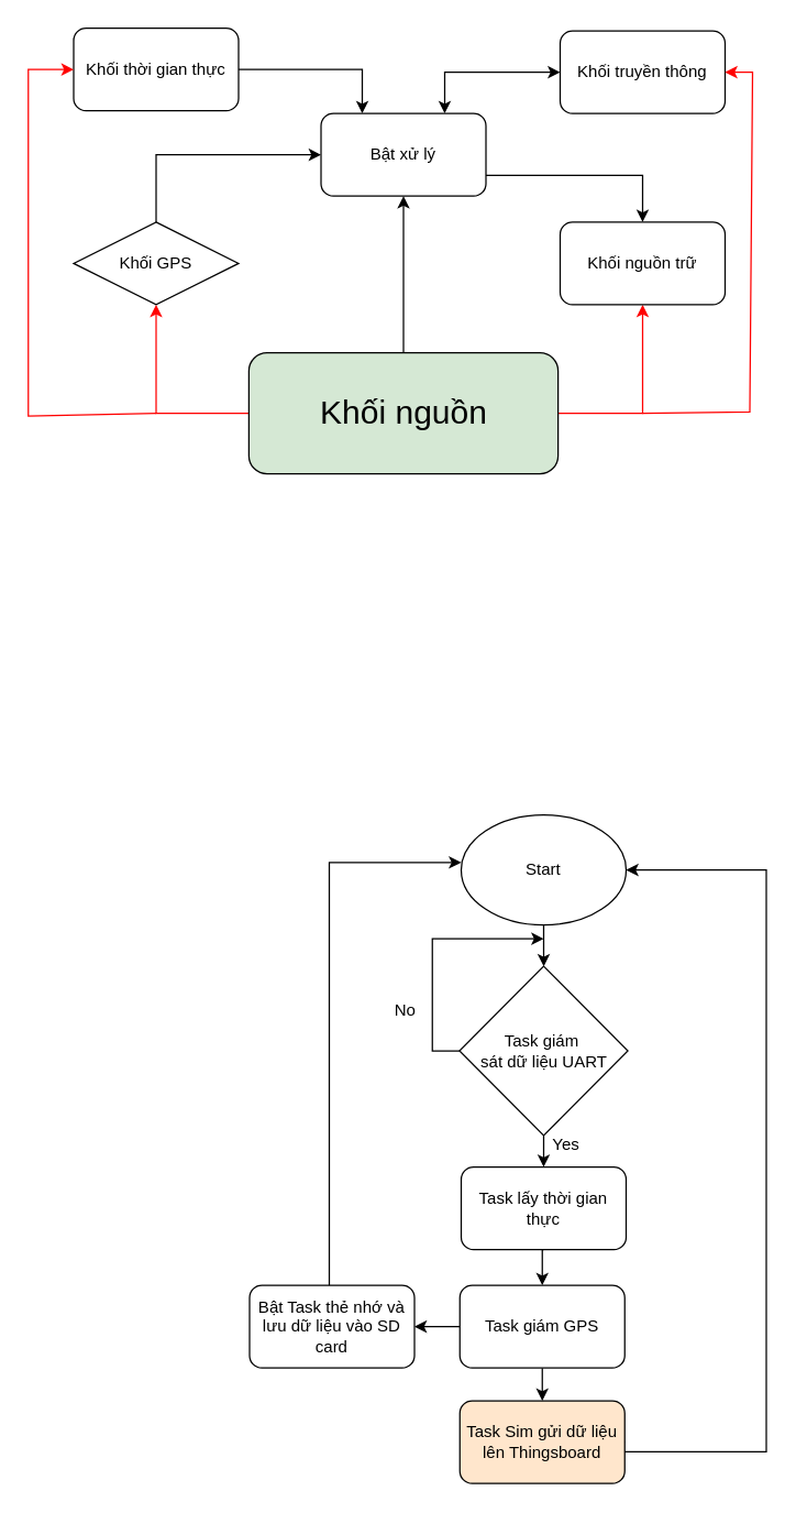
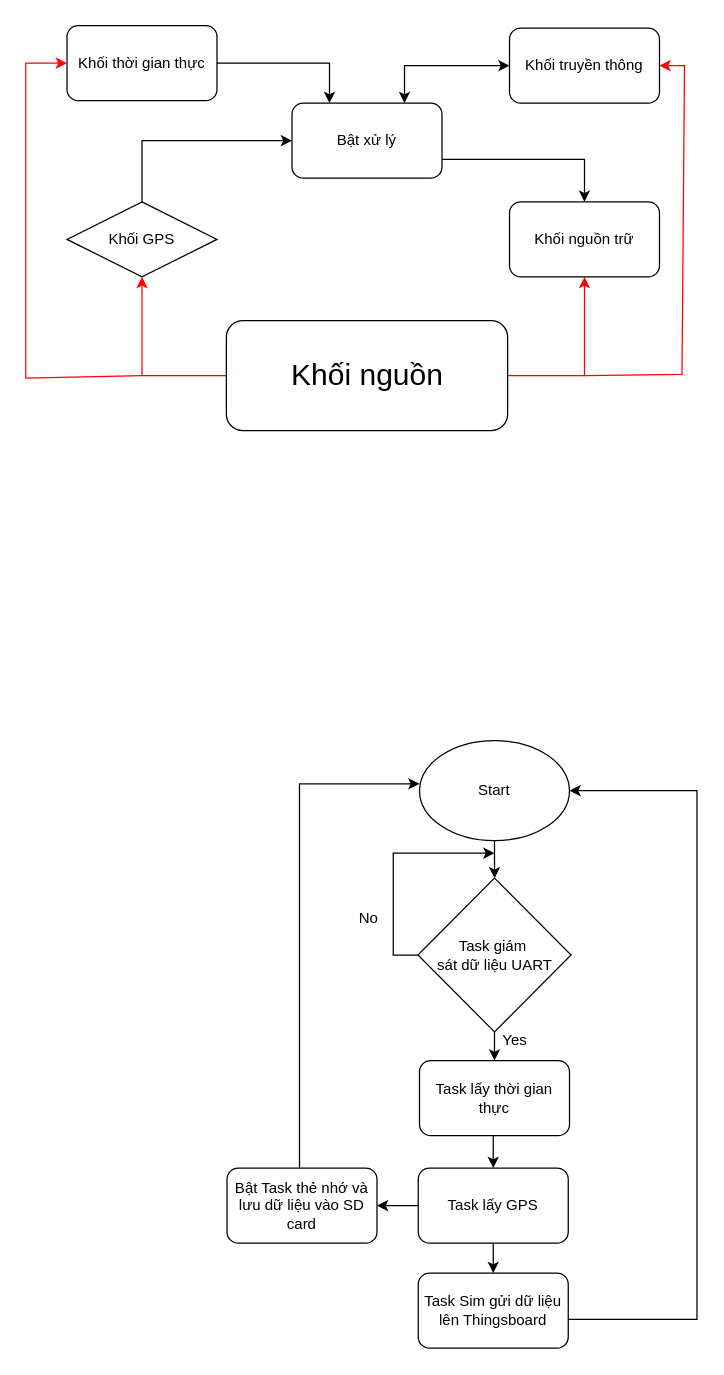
- <mxCell id="6" style="edgeStyle=orthogonalEdgeStyle;rounded=0;orthogonalLoop=1;jettySize=auto;html=1;exitX=0.5;exitY=0;exitDx=0;exitDy=0;entryX=0.5;entryY=1;entryDx=0;entryDy=0;" edge="1" parent="1" source="9" target="3"><mxGeometry relative="1" as="geometry" /></mxCell>
- <mxCell id="9" value="&lt;font style=&quot;font-size: 24px;&quot;&gt;Khối nguồn&lt;/font&gt;" style="rounded=1;whiteSpace=wrap;html=1;align=center;fillColor=#d5e8d4;" vertex="1" parent="1"><mxGeometry x="180.5" y="256" width="225" height="88" as="geometry" /></mxCell>
+ <mxCell id="9" value="&lt;font style=&quot;font-size: 24px;&quot;&gt;Khối nguồn&lt;/font&gt;" style="rounded=1;whiteSpace=wrap;html=1;align=center;" vertex="1" parent="1"><mxGeometry x="180.5" y="256" width="225" height="88" as="geometry" /></mxCell>
- <mxCell id="26" value="Task giám GPS" style="rounded=1;whiteSpace=wrap;html=1;" vertex="1" parent="1"><mxGeometry x="334" y="934" width="120" height="60" as="geometry" /></mxCell>
+ <mxCell id="26" value="Task lấy GPS" style="rounded=1;whiteSpace=wrap;html=1;" vertex="1" parent="1"><mxGeometry x="334" y="934" width="120" height="60" as="geometry" /></mxCell>
- <mxCell id="30" value="Task Sim gửi dữ liệu lên Thingsboard" style="rounded=1;whiteSpace=wrap;html=1;fillColor=#ffe6cc;" vertex="1" parent="1"><mxGeometry x="334" y="1018" width="120" height="60" as="geometry" /></mxCell>
+ <mxCell id="30" value="Task Sim gửi dữ liệu lên Thingsboard" style="rounded=1;whiteSpace=wrap;html=1;" vertex="1" parent="1"><mxGeometry x="334" y="1018" width="120" height="60" as="geometry" /></mxCell>
